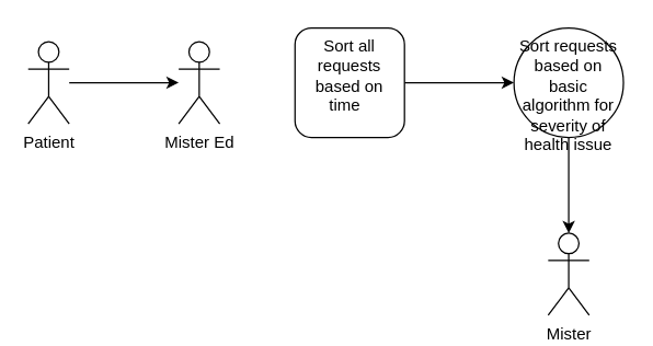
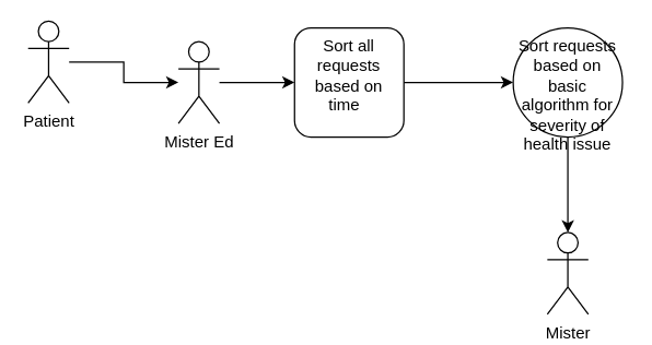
- <mxCell id="3" value="Patient" style="shape=umlActor;verticalLabelPosition=bottom;verticalAlign=top;html=1;outlineConnect=0;" vertex="1" parent="1"><mxGeometry x="20" y="30" width="30" height="60" as="geometry" /></mxCell>
+ <mxCell id="3" value="Patient" style="shape=umlActor;verticalLabelPosition=bottom;verticalAlign=top;html=1;outlineConnect=0;" vertex="1" parent="1"><mxGeometry x="20" y="15" width="30" height="60" as="geometry" /></mxCell>
+ <mxCell id="6" value="" style="edgeStyle=orthogonalEdgeStyle;rounded=0;orthogonalLoop=1;jettySize=auto;html=1;" edge="1" parent="1" source="7" target="5"><mxGeometry relative="1" as="geometry" /></mxCell>
